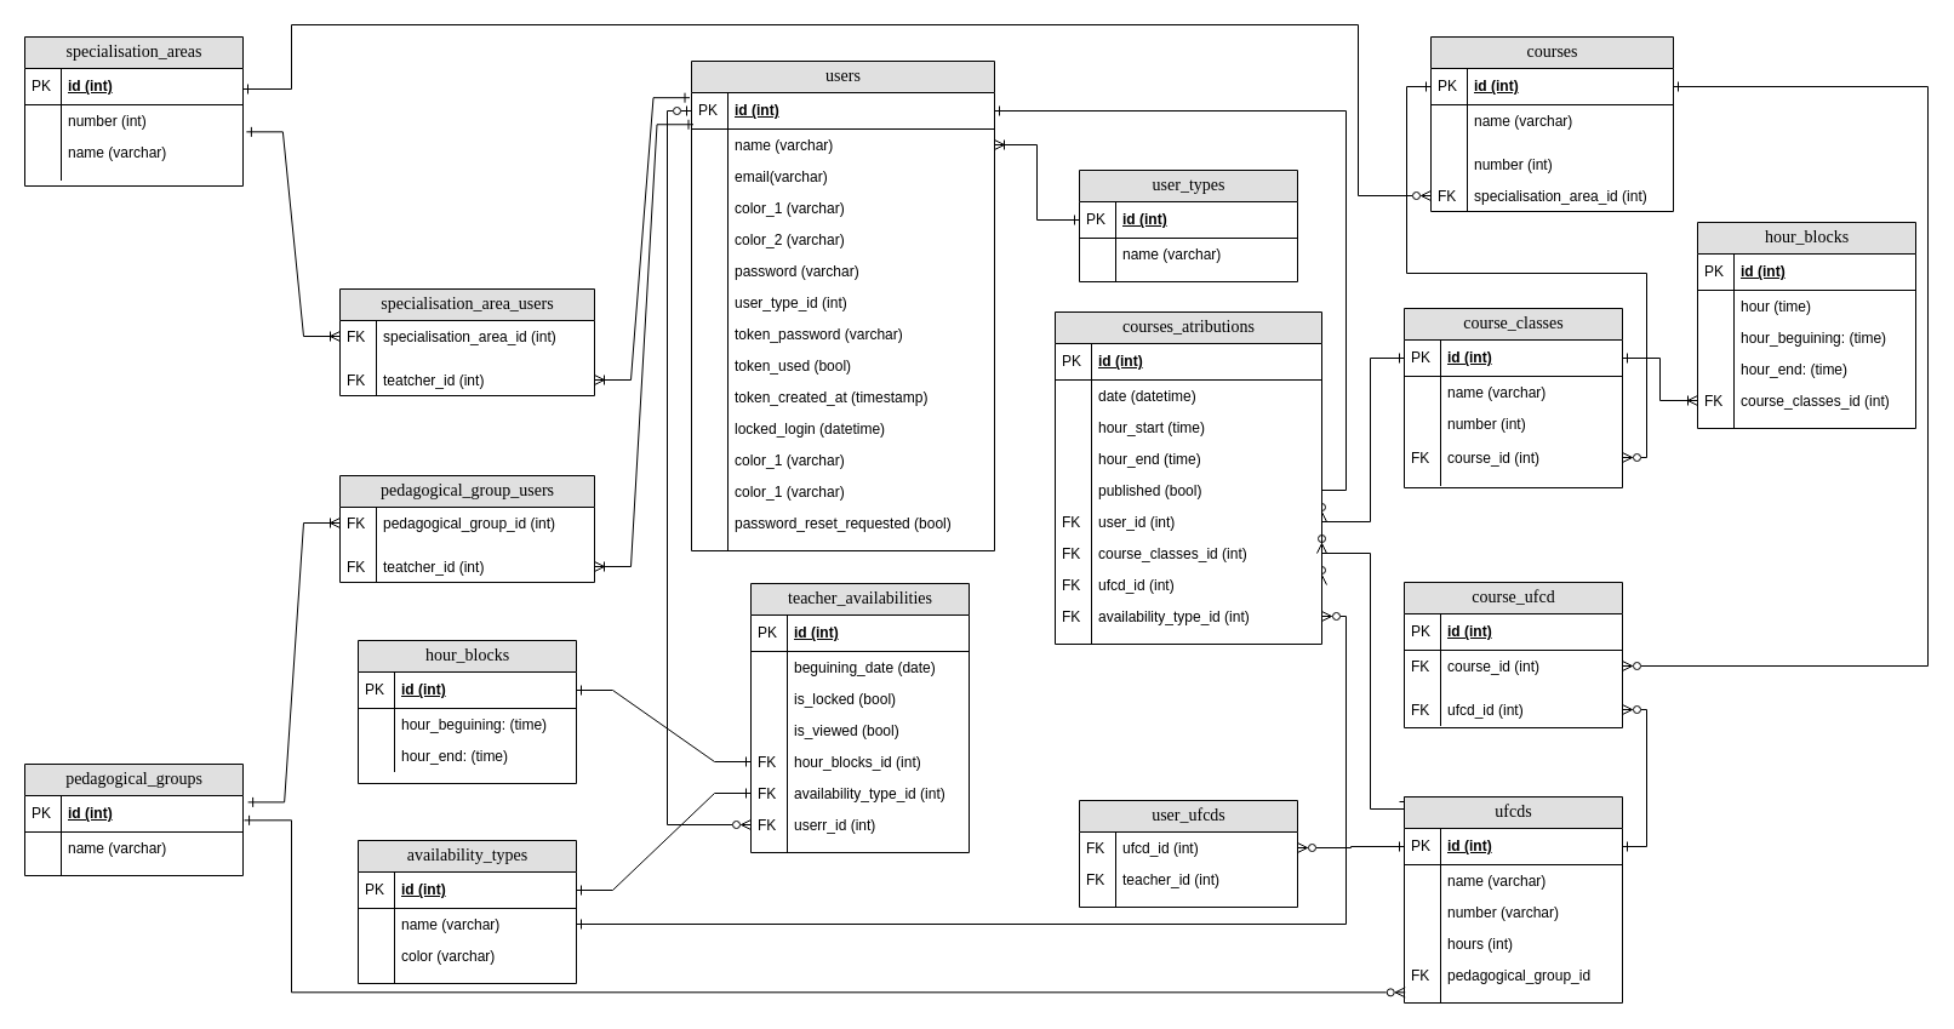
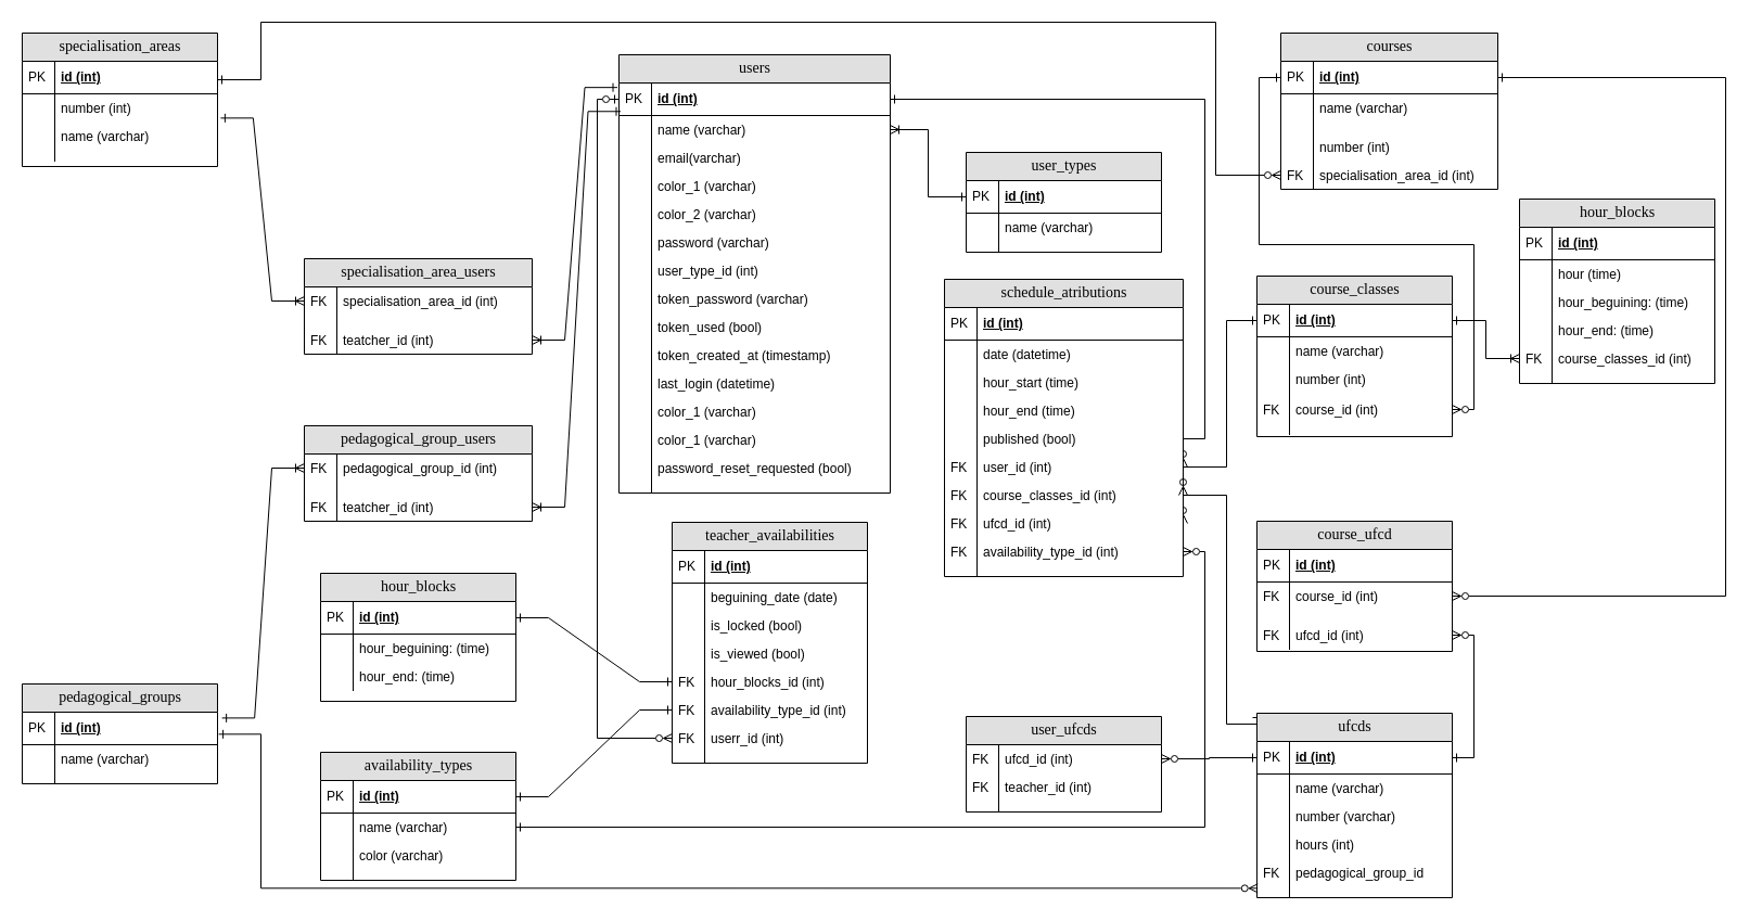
- <mxCell id="185" value="courses_atributions " style="swimlane;html=1;fontStyle=0;childLayout=stackLayout;horizontal=1;startSize=26;fillColor=#e0e0e0;horizontalStack=0;resizeParent=1;resizeLast=0;collapsible=1;marginBottom=0;swimlaneFillColor=#ffffff;align=center;rounded=0;shadow=0;comic=0;labelBackgroundColor=none;strokeWidth=1;fontFamily=Verdana;fontSize=14" parent="1" vertex="1"><mxGeometry x="870" y="257" width="220" height="274" as="geometry" /></mxCell>
+ <mxCell id="185" value="schedule_atributions " style="swimlane;html=1;fontStyle=0;childLayout=stackLayout;horizontal=1;startSize=26;fillColor=#e0e0e0;horizontalStack=0;resizeParent=1;resizeLast=0;collapsible=1;marginBottom=0;swimlaneFillColor=#ffffff;align=center;rounded=0;shadow=0;comic=0;labelBackgroundColor=none;strokeWidth=1;fontFamily=Verdana;fontSize=14" parent="1" vertex="1"><mxGeometry x="870" y="257" width="220" height="274" as="geometry" /></mxCell>
- <mxCell id="41" value="locked_login (datetime)" style="shape=partialRectangle;top=0;left=0;right=0;bottom=0;html=1;align=left;verticalAlign=top;fillColor=none;spacingLeft=34;spacingRight=4;whiteSpace=wrap;overflow=hidden;rotatable=0;points=[[0,0.5],[1,0.5]];portConstraint=eastwest;dropTarget=0;" vertex="1" parent="20"><mxGeometry y="290" width="250" height="26" as="geometry" /></mxCell>
+ <mxCell id="41" value="last_login (datetime)" style="shape=partialRectangle;top=0;left=0;right=0;bottom=0;html=1;align=left;verticalAlign=top;fillColor=none;spacingLeft=34;spacingRight=4;whiteSpace=wrap;overflow=hidden;rotatable=0;points=[[0,0.5],[1,0.5]];portConstraint=eastwest;dropTarget=0;" vertex="1" parent="20"><mxGeometry y="290" width="250" height="26" as="geometry" /></mxCell>
